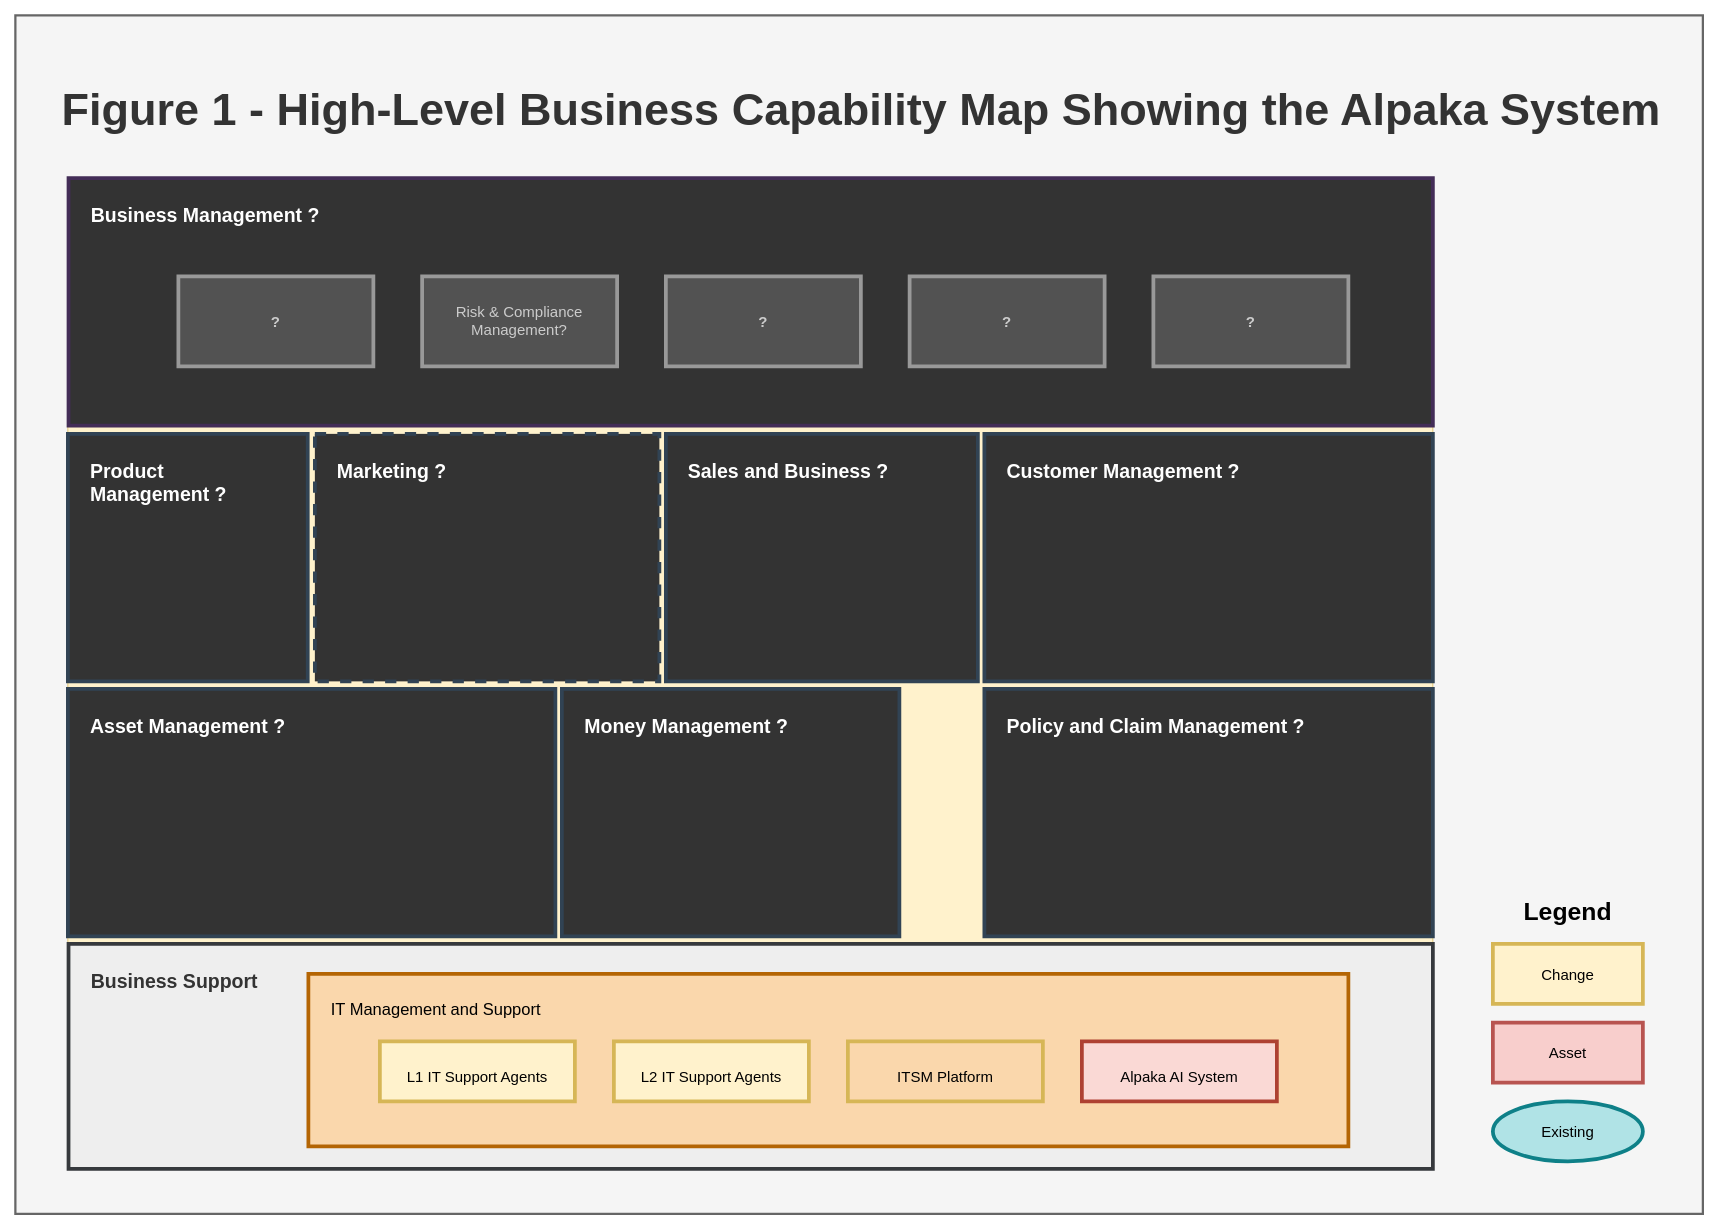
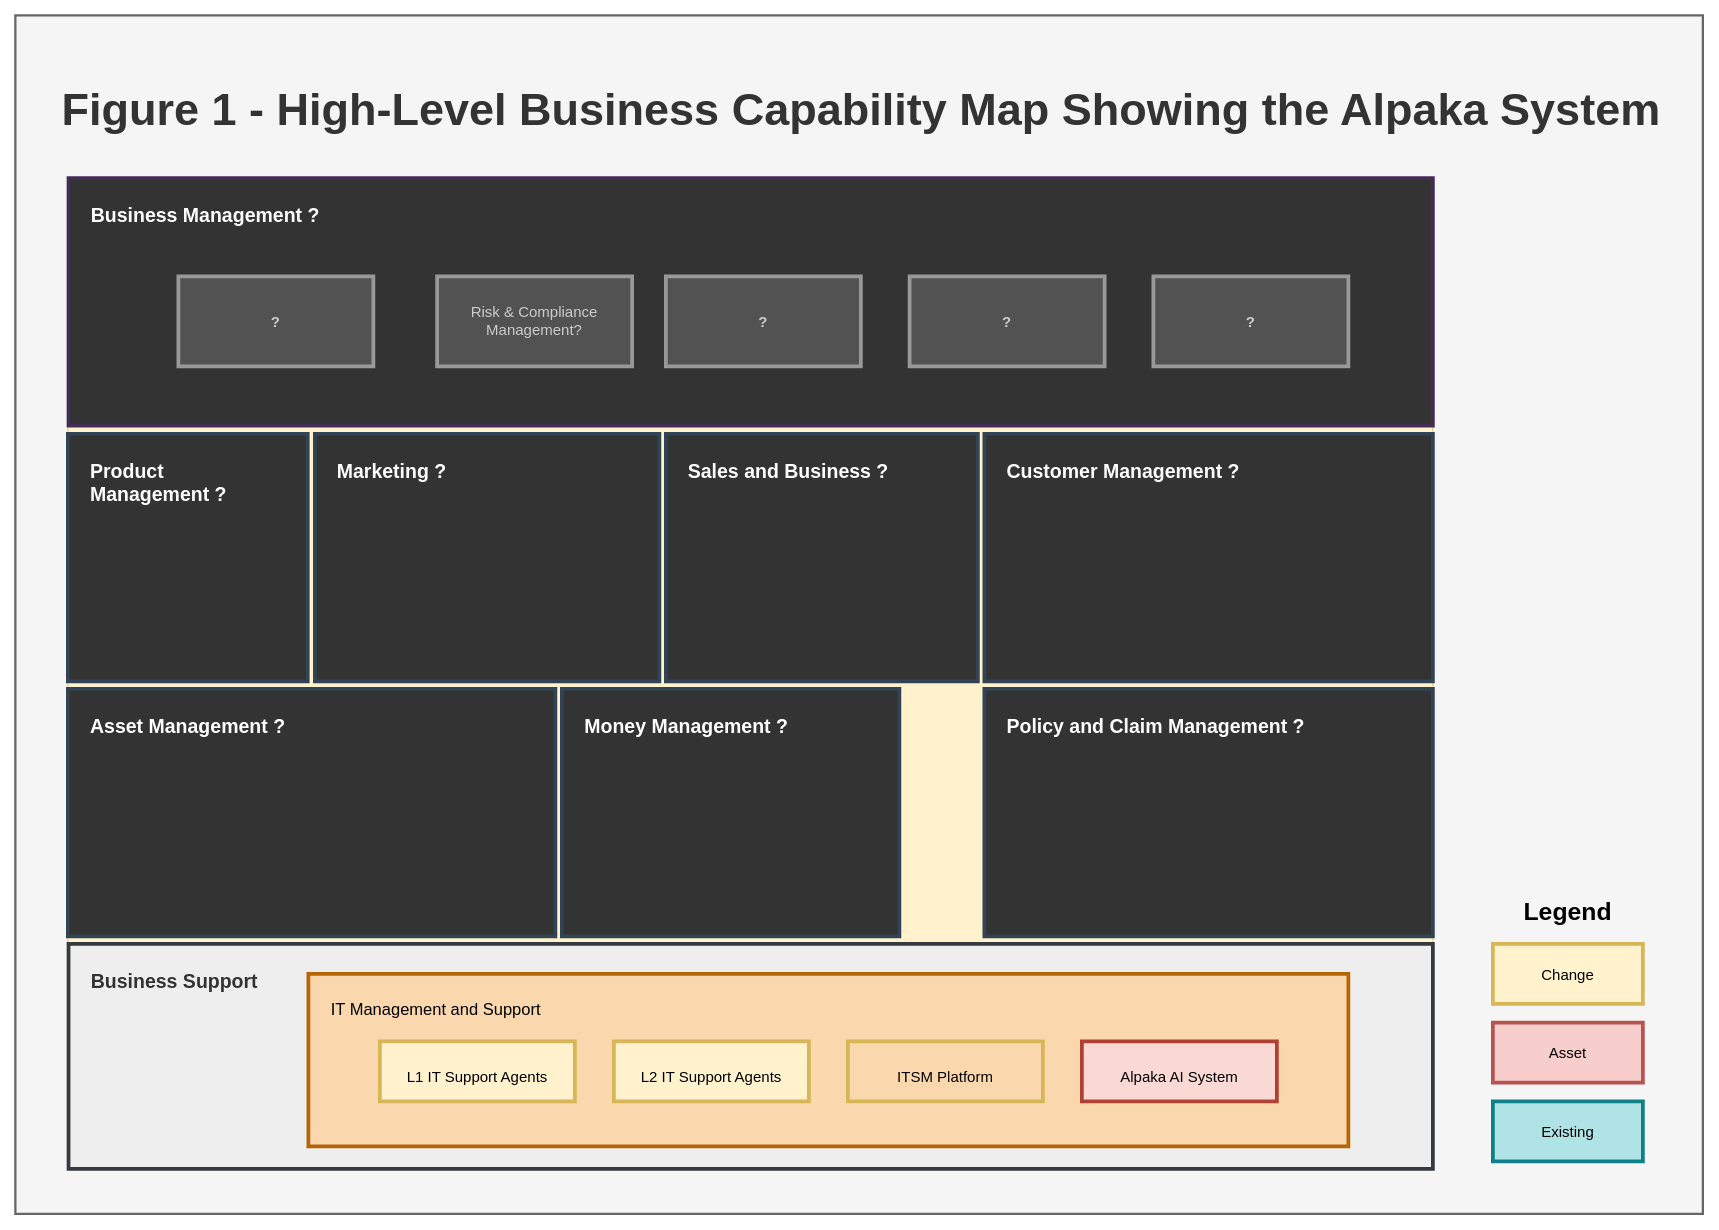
- <mxCell id="19" value="&lt;span&gt;Risk &amp;amp; Compliance Management?&lt;/span&gt;" style="rounded=0;whiteSpace=wrap;html=1;shadow=0;labelBackgroundColor=none;strokeWidth=5;fontSize=20;align=center;verticalAlign=top;spacing=30;glass=0;fontStyle=0;fillColor=#525252;strokeColor=#999999;fontColor=#CCCCCC;" parent="4" vertex="1"><mxGeometry x="472.333" y="131" width="260" height="120" as="geometry" /></mxCell>
+ <mxCell id="19" value="&lt;span&gt;Risk &amp;amp; Compliance Management?&lt;/span&gt;" style="rounded=0;whiteSpace=wrap;html=1;shadow=0;labelBackgroundColor=none;strokeWidth=5;fontSize=20;align=center;verticalAlign=top;spacing=30;glass=0;fontStyle=0;fillColor=#525252;strokeColor=#999999;fontColor=#CCCCCC;" parent="4" vertex="1"><mxGeometry x="492.333" y="131" width="260" height="120" as="geometry" /></mxCell>
- <mxCell id="7" value="&lt;span style=&quot;font-size: 26px;&quot;&gt;&lt;b&gt;Marketing ?&lt;/b&gt;&lt;/span&gt;" style="rounded=0;whiteSpace=wrap;html=1;shadow=0;labelBackgroundColor=none;strokeColor=#314354;strokeWidth=5;fillColor=#333333;fontSize=12;fontColor=#ffffff;align=left;verticalAlign=top;spacing=30;dashed=1;" parent="4" vertex="1"><mxGeometry x="329.333" y="341" width="459.333" height="330" as="geometry" /></mxCell>
+ <mxCell id="7" value="&lt;span style=&quot;font-size: 26px;&quot;&gt;&lt;b&gt;Marketing ?&lt;/b&gt;&lt;/span&gt;" style="rounded=0;whiteSpace=wrap;html=1;shadow=0;labelBackgroundColor=none;strokeColor=#314354;strokeWidth=5;fillColor=#333333;fontSize=12;fontColor=#ffffff;align=left;verticalAlign=top;spacing=30;" parent="4" vertex="1"><mxGeometry x="329.333" y="341" width="459.333" height="330" as="geometry" /></mxCell>
- <mxCell id="27" value="Existing" style="ellipse;whiteSpace=wrap;html=1;shadow=0;labelBackgroundColor=none;strokeColor=#0e8088;strokeWidth=5;fillColor=#b0e3e6;fontSize=20;align=center;verticalAlign=middle;spacing=30;" parent="24" vertex="1"><mxGeometry y="210" width="200" height="80" as="geometry" /></mxCell>
+ <mxCell id="27" value="Existing" style="rounded=0;whiteSpace=wrap;html=1;shadow=0;labelBackgroundColor=none;strokeColor=#0e8088;strokeWidth=5;fillColor=#b0e3e6;fontSize=20;align=center;verticalAlign=middle;spacing=30;" parent="24" vertex="1"><mxGeometry y="210" width="200" height="80" as="geometry" /></mxCell>
